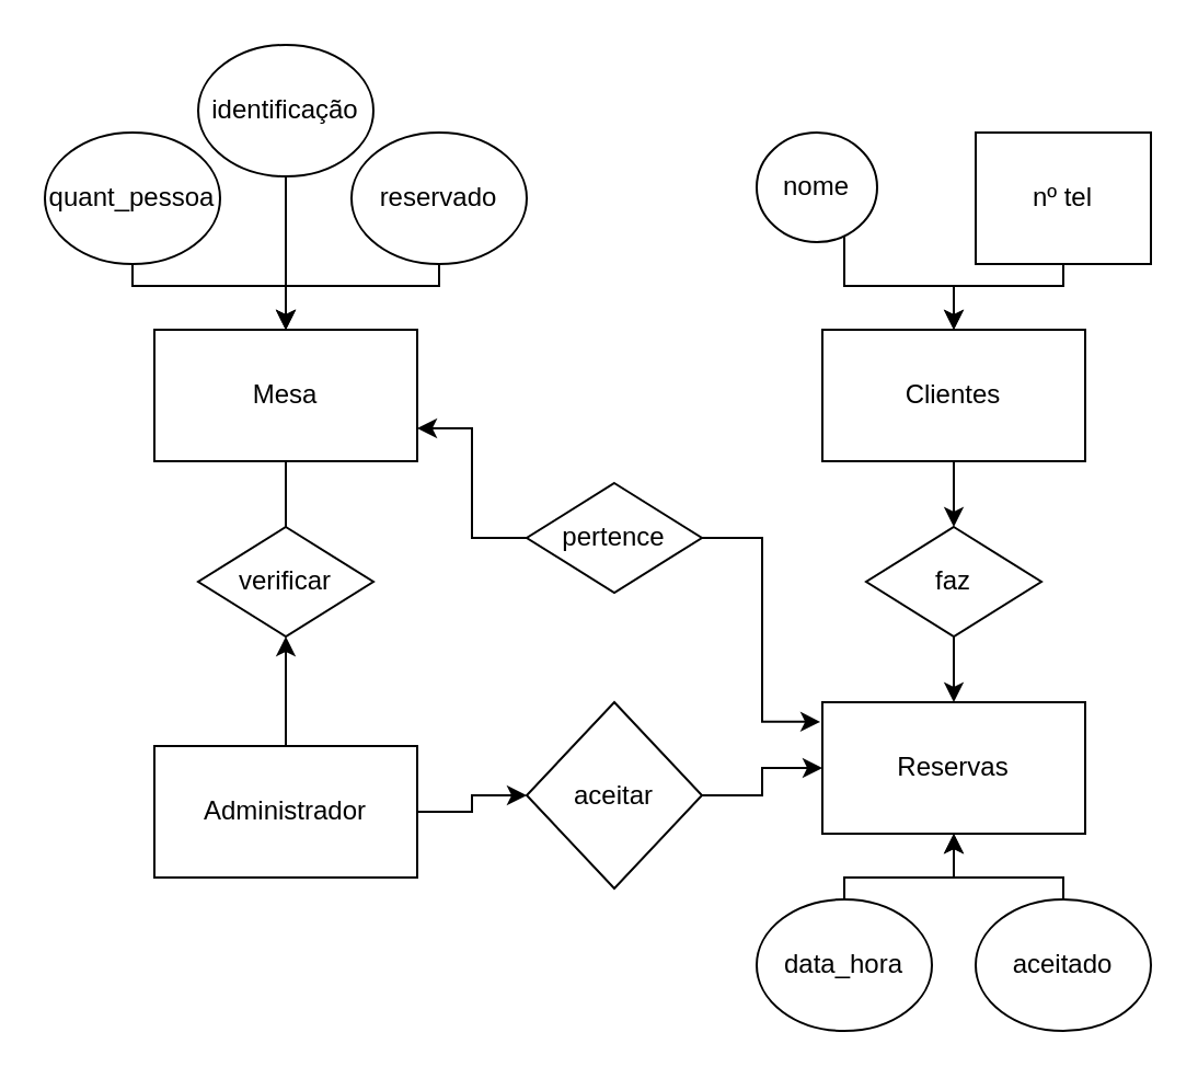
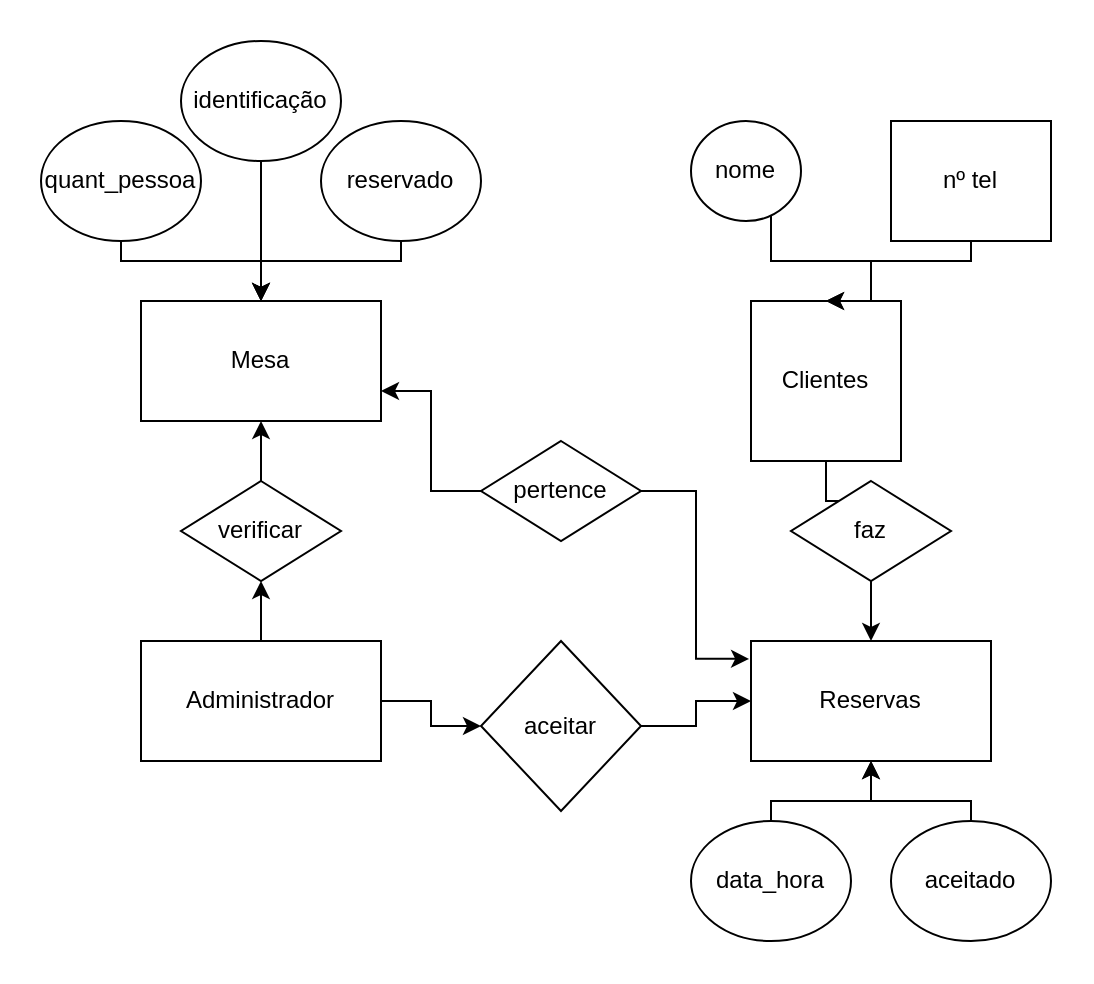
- <mxCell id="8" value="Clientes" style="rounded=0;whiteSpace=wrap;html=1;" vertex="1" parent="1"><mxGeometry x="375" y="150" width="120" height="60" as="geometry" /></mxCell>
+ <mxCell id="8" value="Clientes" style="rounded=0;whiteSpace=wrap;html=1;" vertex="1" parent="1"><mxGeometry x="375" y="150" width="75" height="80" as="geometry" /></mxCell>
- <mxCell id="25" style="edgeStyle=orthogonalEdgeStyle;rounded=0;orthogonalLoop=1;jettySize=auto;html=1;entryX=0.5;entryY=1;entryDx=0;entryDy=0;endArrow=none;" edge="1" parent="1" source="26" target="2"><mxGeometry relative="1" as="geometry" /></mxCell>
+ <mxCell id="25" style="edgeStyle=orthogonalEdgeStyle;rounded=0;orthogonalLoop=1;jettySize=auto;html=1;entryX=0.5;entryY=1;entryDx=0;entryDy=0;" edge="1" parent="1" source="26" target="2"><mxGeometry relative="1" as="geometry" /></mxCell>
- <mxCell id="22" value="Administrador" style="rounded=0;whiteSpace=wrap;html=1;" vertex="1" parent="1"><mxGeometry x="70" y="340" width="120" height="60" as="geometry" /></mxCell>
+ <mxCell id="22" value="Administrador" style="rounded=0;whiteSpace=wrap;html=1;" vertex="1" parent="1"><mxGeometry x="70" y="320" width="120" height="60" as="geometry" /></mxCell>
